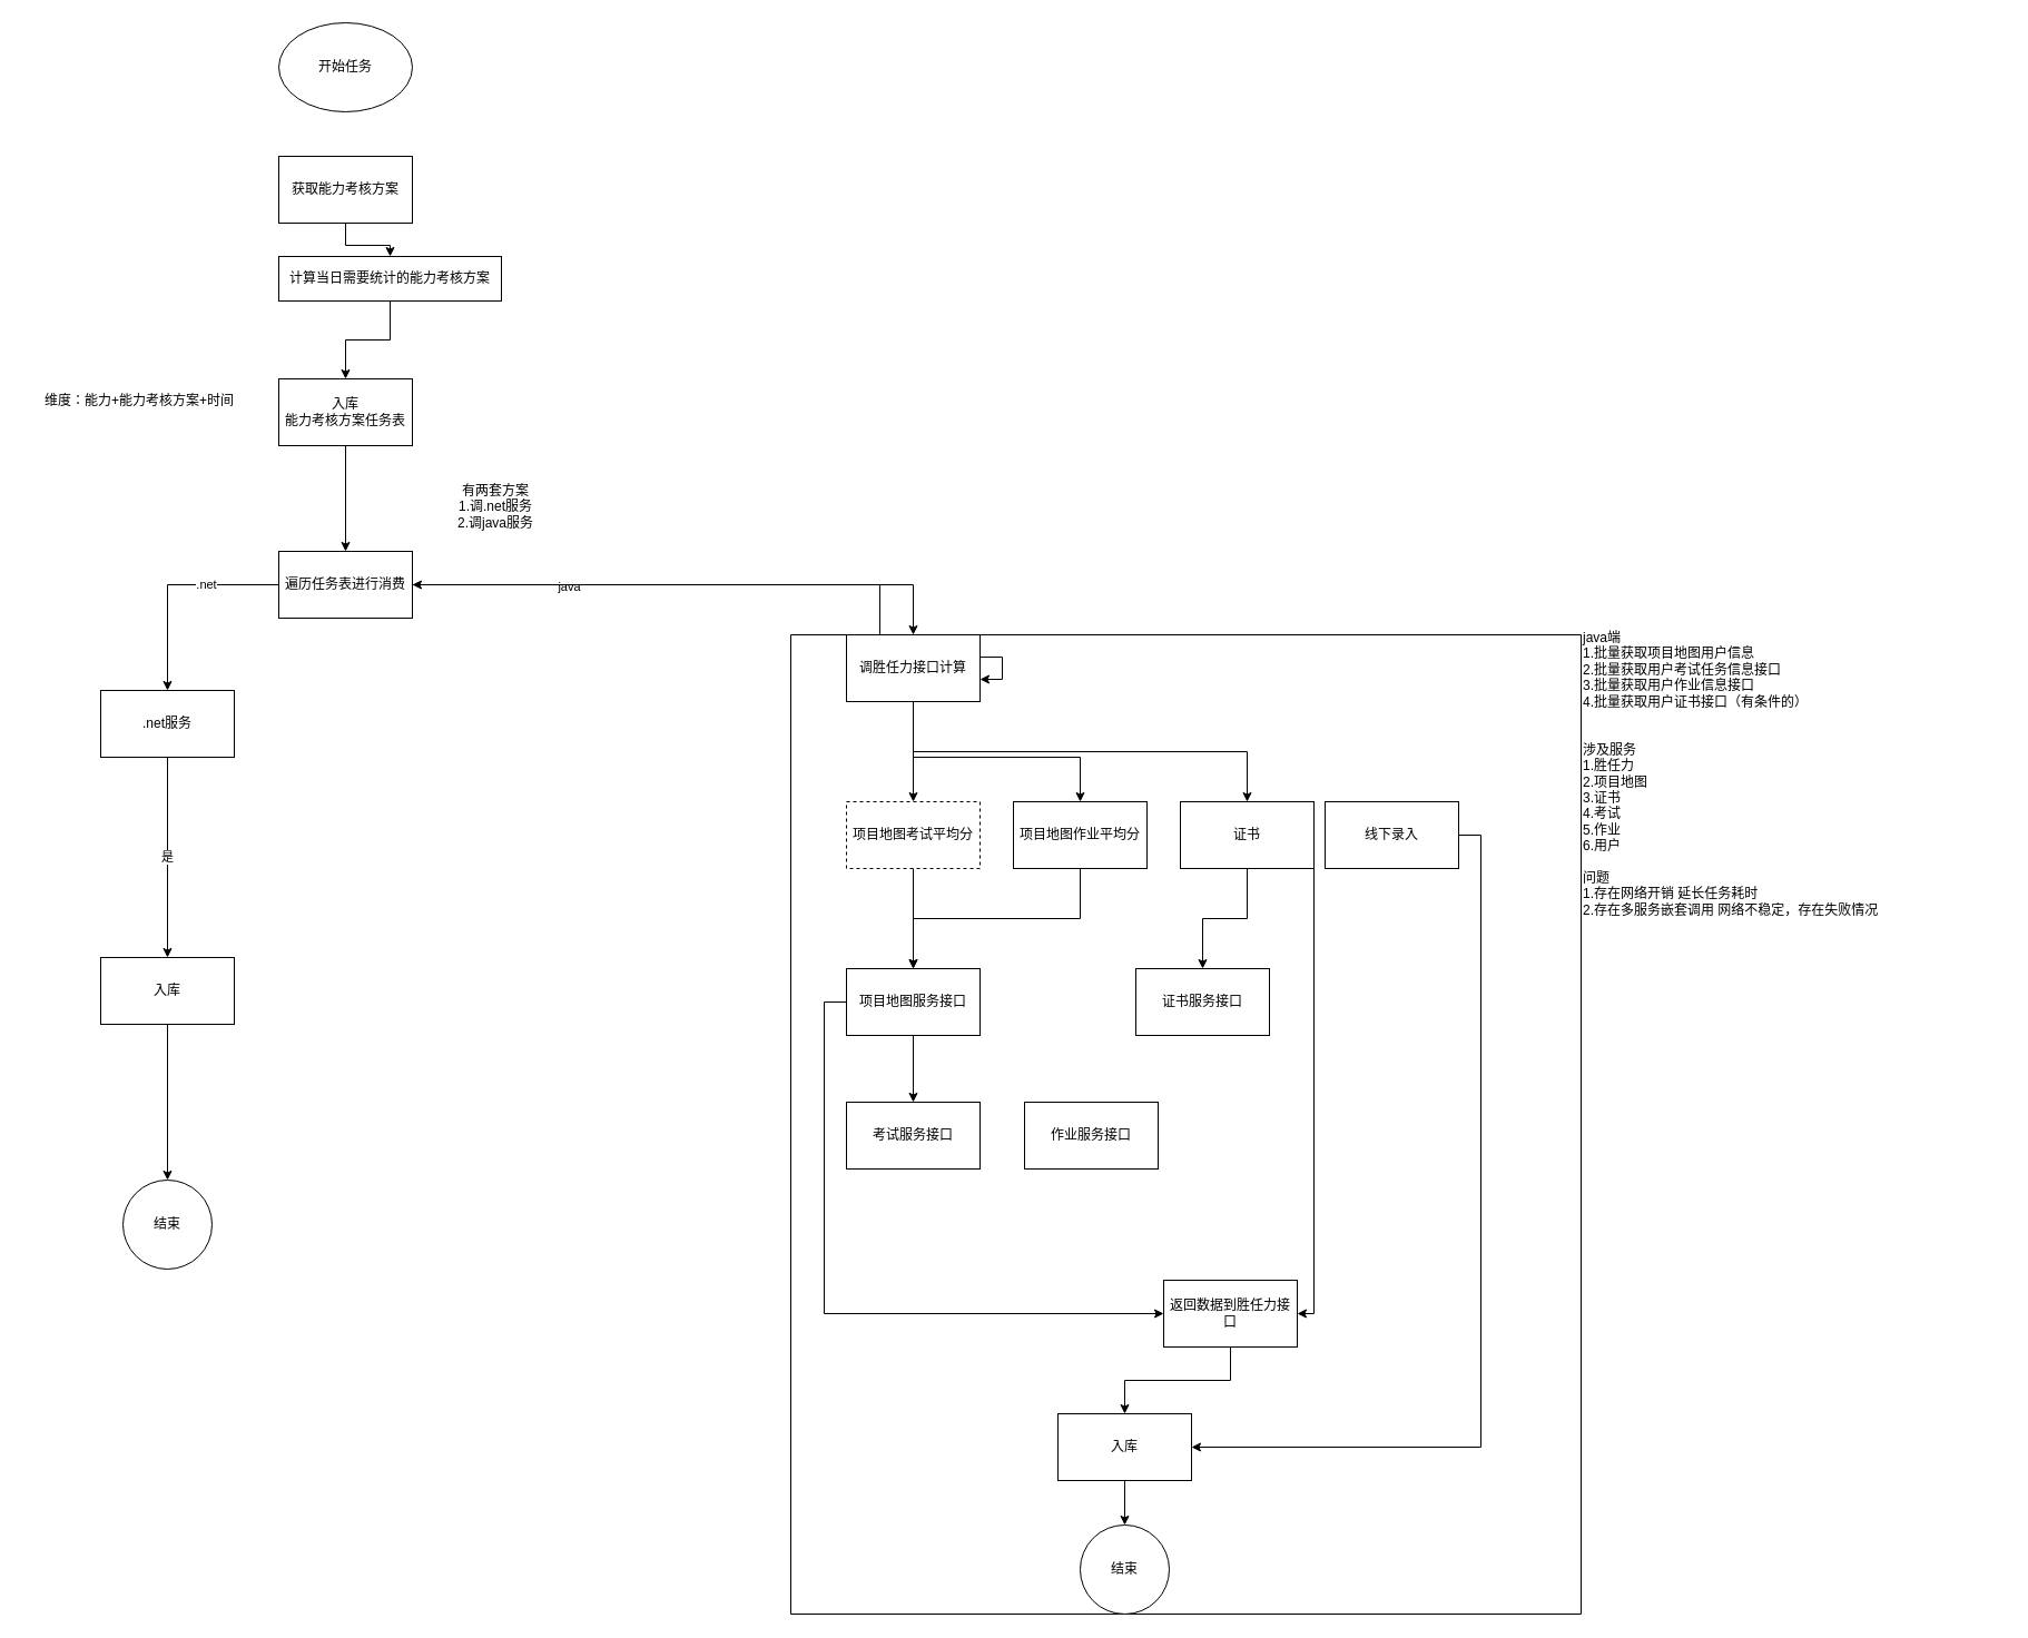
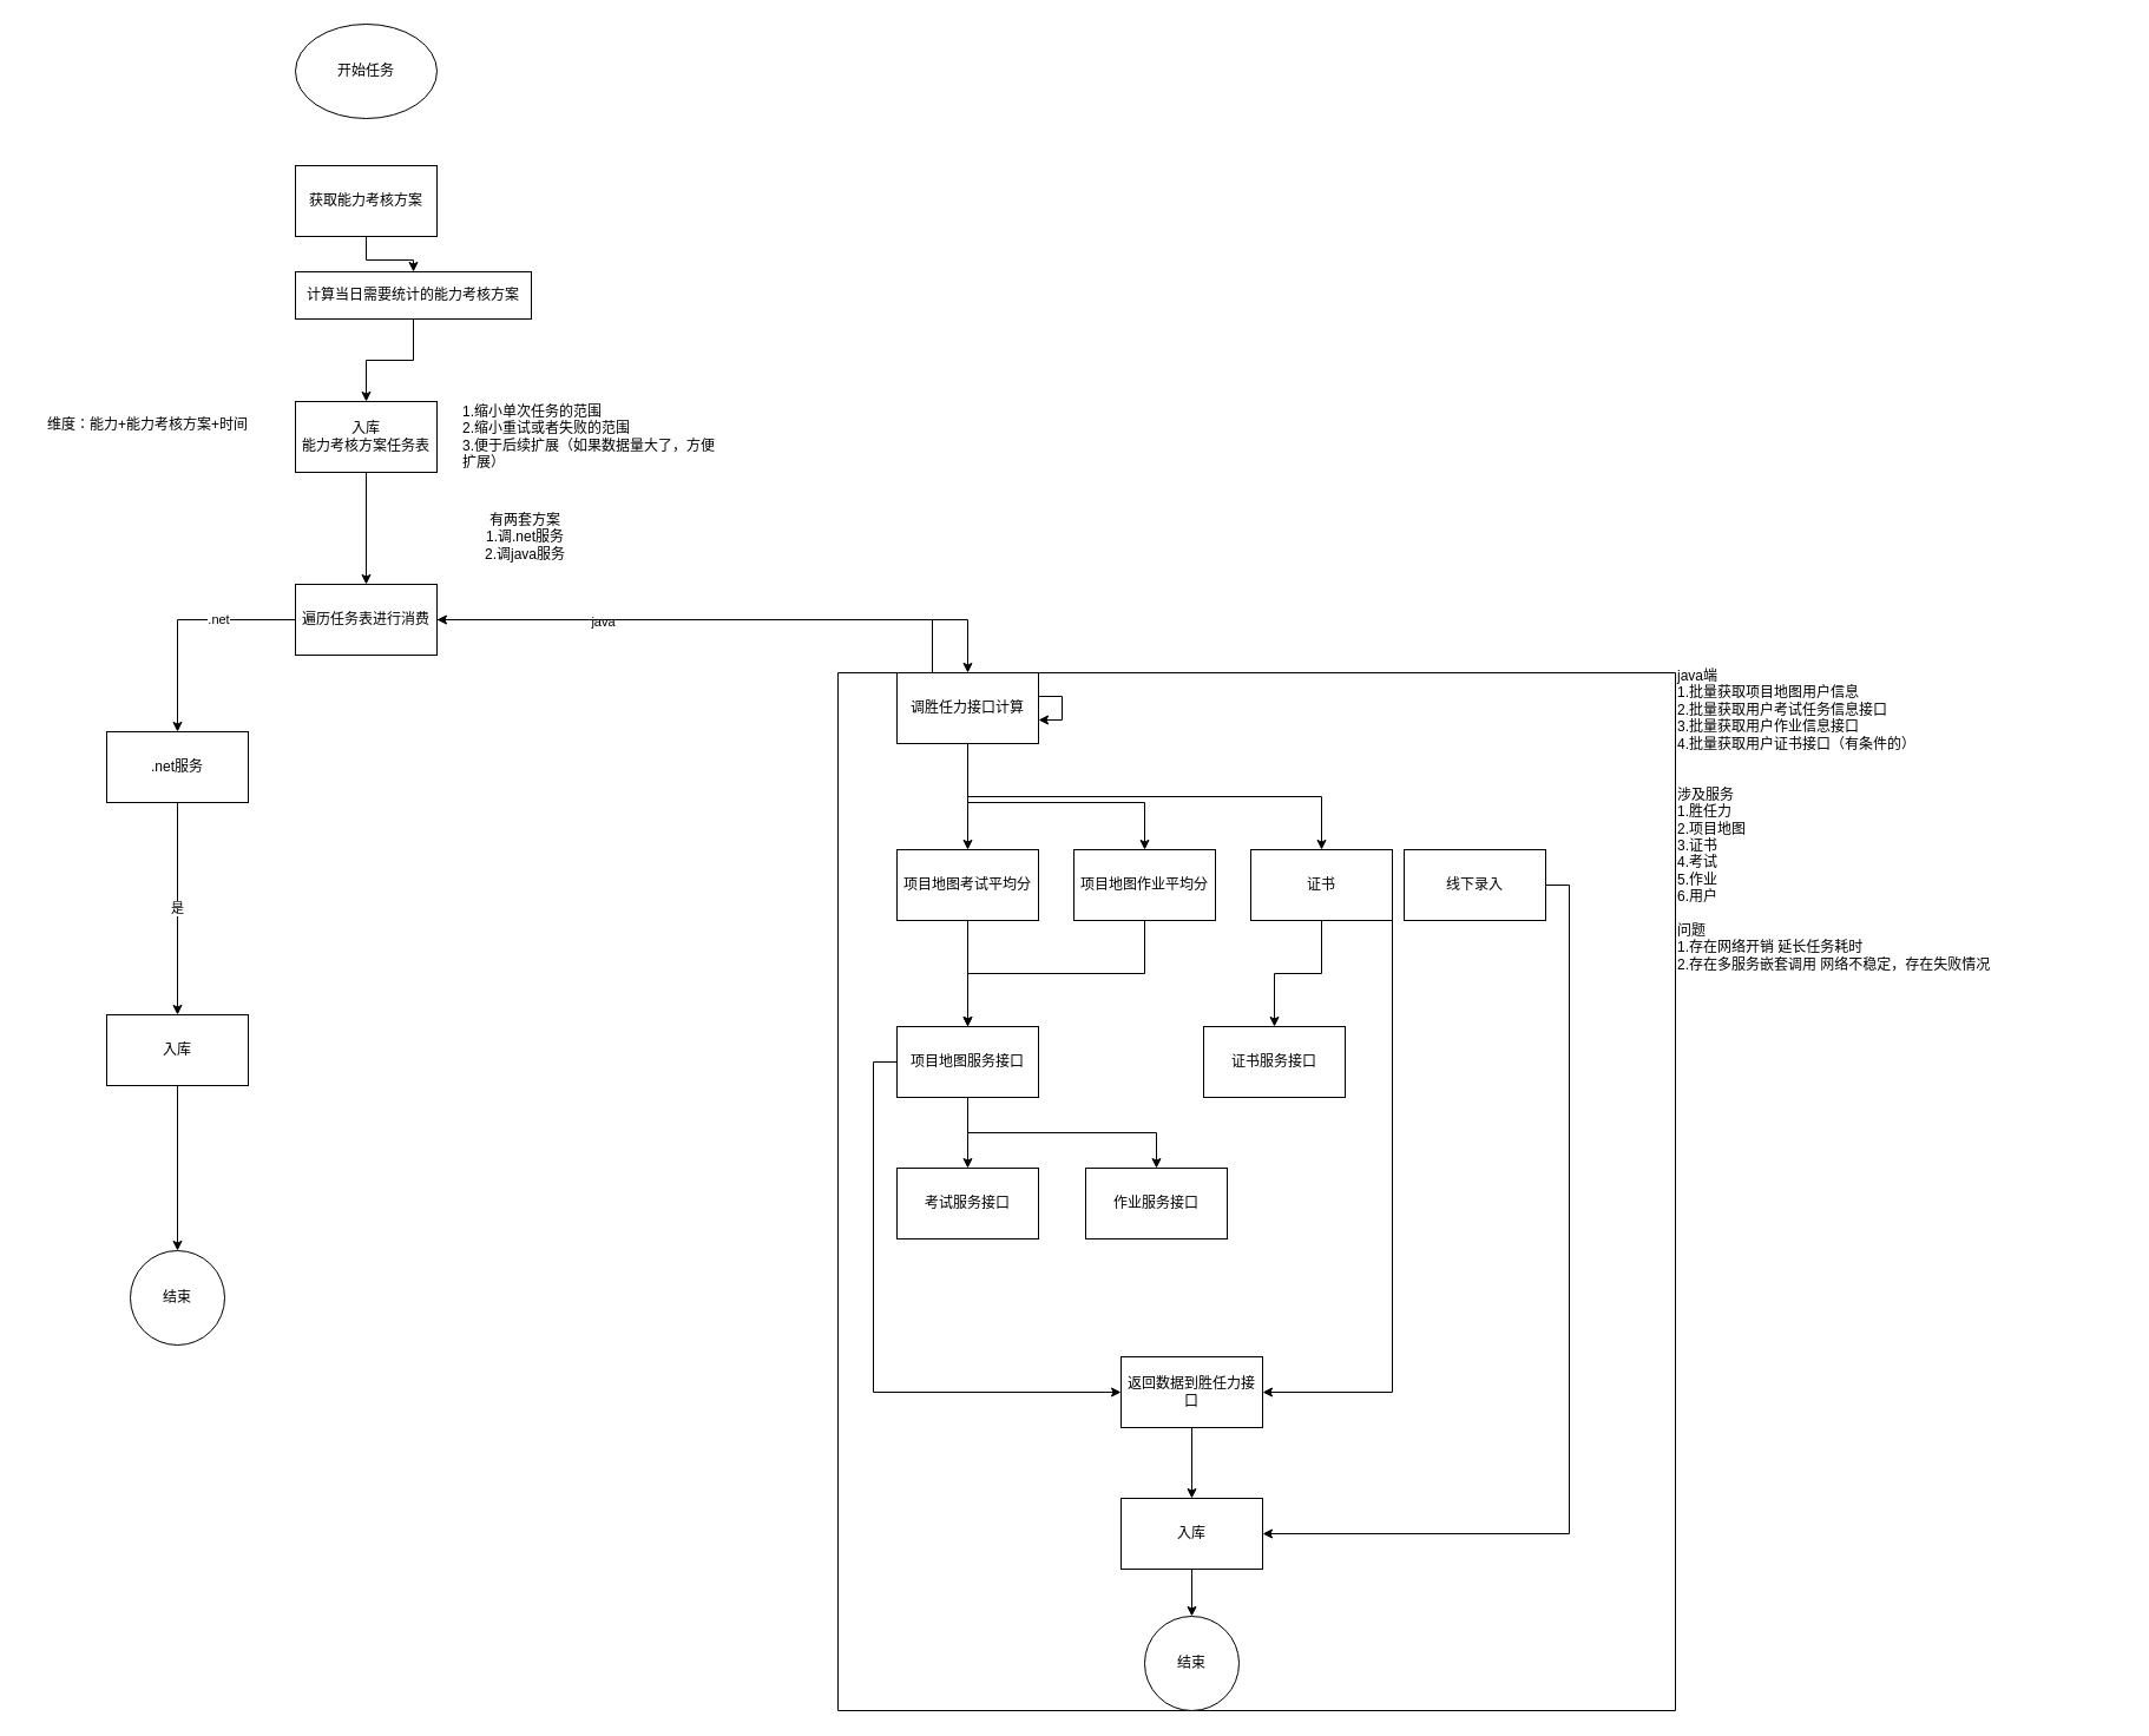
+ <mxCell id="9" value="1.缩小单次任务的范围&lt;br&gt;2.缩小重试或者失败的范围&lt;br&gt;3.便于后续扩展（如果数据量大了，方便扩展）" style="text;html=1;strokeColor=none;fillColor=none;align=left;verticalAlign=middle;whiteSpace=wrap;rounded=0;" parent="1" vertex="1"><mxGeometry x="390" y="340" width="220" height="60" as="geometry" /></mxCell>
- <mxCell id="26" value="项目地图考试平均分" style="rounded=0;whiteSpace=wrap;html=1;dashed=1;" parent="1" vertex="1"><mxGeometry x="760" y="720" width="120" height="60" as="geometry" /></mxCell>
+ <mxCell id="26" value="项目地图考试平均分" style="rounded=0;whiteSpace=wrap;html=1;" parent="1" vertex="1"><mxGeometry x="760" y="720" width="120" height="60" as="geometry" /></mxCell>
+ <mxCell id="35" style="edgeStyle=orthogonalEdgeStyle;rounded=0;orthogonalLoop=1;jettySize=auto;html=1;exitX=0.5;exitY=1;exitDx=0;exitDy=0;entryX=0.5;entryY=0;entryDx=0;entryDy=0;" parent="1" source="37" target="39" edge="1"><mxGeometry relative="1" as="geometry" /></mxCell>
- <mxCell id="42" value="返回数据到胜任力接口" style="rounded=0;whiteSpace=wrap;html=1;" parent="1" vertex="1"><mxGeometry x="1045" y="1150" width="120" height="60" as="geometry" /></mxCell>
+ <mxCell id="42" value="返回数据到胜任力接口" style="rounded=0;whiteSpace=wrap;html=1;" parent="1" vertex="1"><mxGeometry x="950" y="1150" width="120" height="60" as="geometry" /></mxCell>
